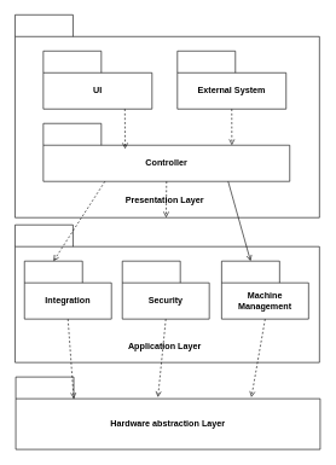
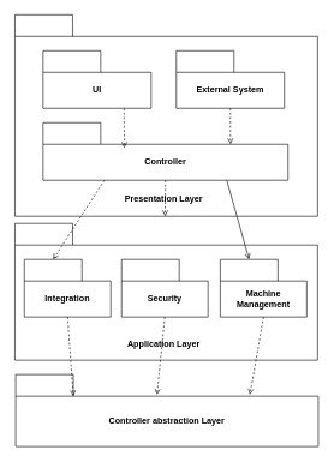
- <mxCell id="16" value="Hardware abstraction Layer" style="shape=folder;fontStyle=1;tabWidth=80;tabHeight=30;tabPosition=left;html=1;boundedLbl=1;whiteSpace=wrap;" vertex="1" parent="1"><mxGeometry x="21" y="520" width="420" height="100" as="geometry" /></mxCell>
+ <mxCell id="16" value="Controller abstraction Layer" style="shape=folder;fontStyle=1;tabWidth=80;tabHeight=30;tabPosition=left;html=1;boundedLbl=1;whiteSpace=wrap;" vertex="1" parent="1"><mxGeometry x="21" y="520" width="420" height="100" as="geometry" /></mxCell>
